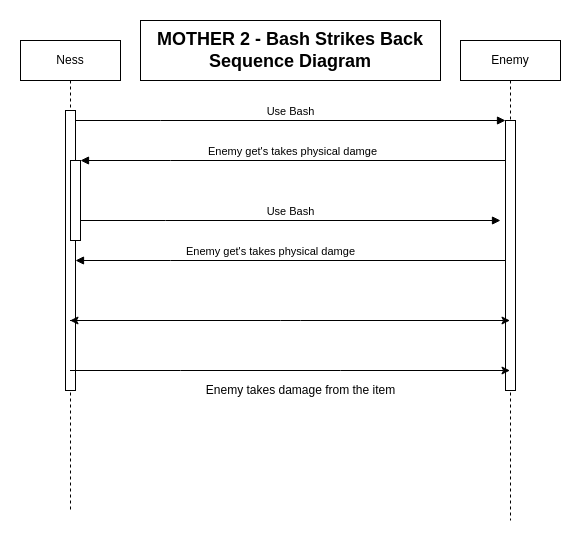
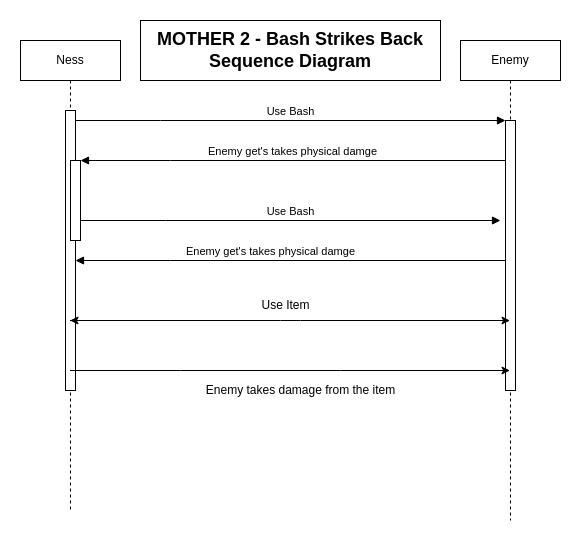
+ <mxCell id="12" value="Use Item" style="text;html=1;align=center;verticalAlign=middle;resizable=0;points=[];autosize=1;strokeColor=none;fillColor=none;" vertex="1" parent="1"><mxGeometry x="250" y="290" width="70" height="30" as="geometry" /></mxCell>
